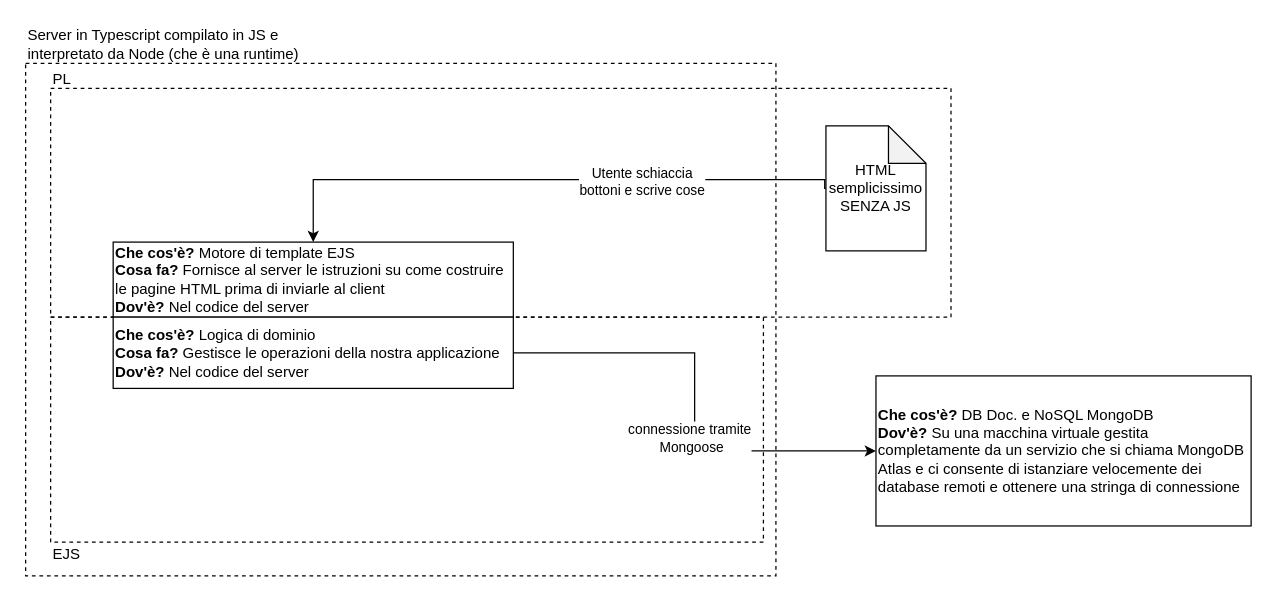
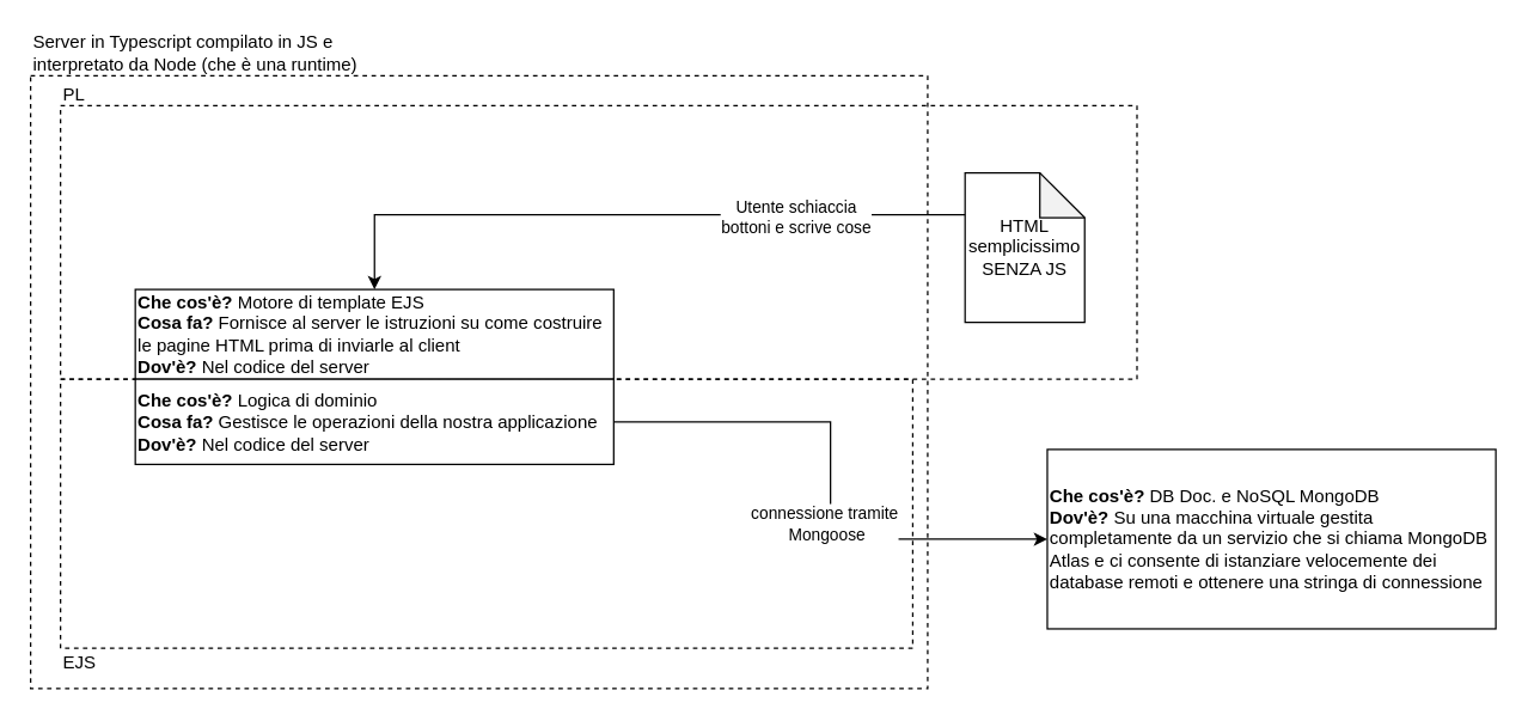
- <mxCell id="12" value="HTML semplicissimo SENZA JS" style="shape=note;whiteSpace=wrap;html=1;backgroundOutline=1;darkOpacity=0.05;" vertex="1" parent="1"><mxGeometry x="660" y="100" width="80" height="100" as="geometry" /></mxCell>
+ <mxCell id="12" value="HTML semplicissimo SENZA JS" style="shape=note;whiteSpace=wrap;html=1;backgroundOutline=1;darkOpacity=0.05;" vertex="1" parent="1"><mxGeometry x="645" y="115" width="80" height="100" as="geometry" /></mxCell>
